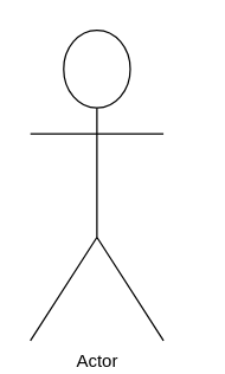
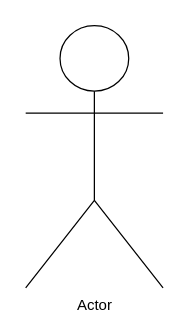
- <mxCell id="2" value="Actor" style="shape=umlActor;verticalLabelPosition=bottom;verticalAlign=top;html=1;outlineConnect=0;" vertex="1" parent="1"><mxGeometry x="20" y="20" width="90" height="210" as="geometry" /></mxCell>
+ <mxCell id="2" value="Actor" style="shape=umlActor;verticalLabelPosition=bottom;verticalAlign=top;html=1;outlineConnect=0;" vertex="1" parent="1"><mxGeometry x="20" y="20" width="110" height="210" as="geometry" /></mxCell>
